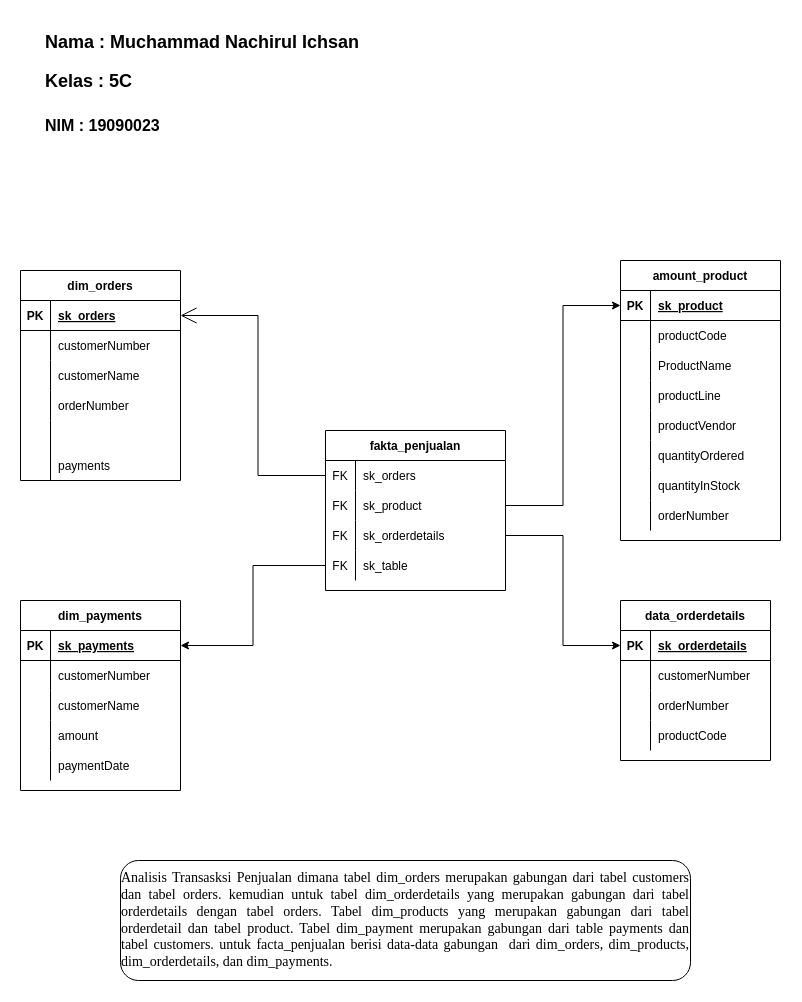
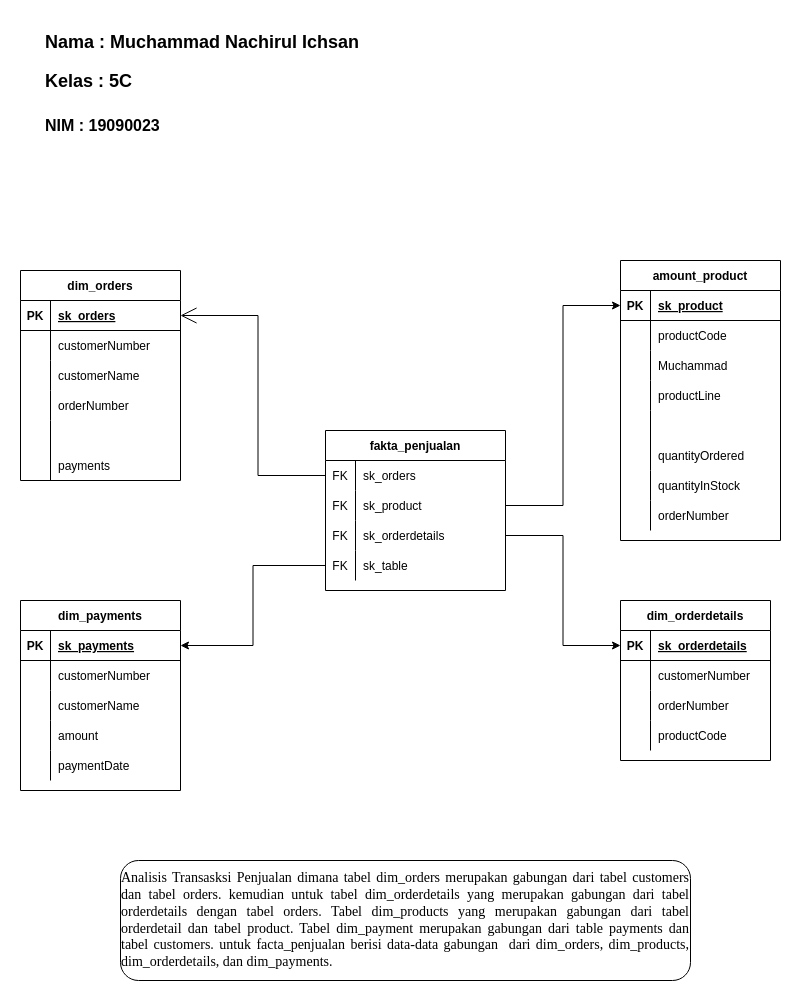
- <mxCell id="43" value="ProductName" style="shape=partialRectangle;connectable=0;fillColor=none;top=0;left=0;bottom=0;right=0;align=left;spacingLeft=6;overflow=hidden;" vertex="1" parent="41"><mxGeometry x="30" width="130" height="30" as="geometry"><mxRectangle width="130" height="30" as="alternateBounds" /></mxGeometry></mxCell>
+ <mxCell id="43" value="Muchammad" style="shape=partialRectangle;connectable=0;fillColor=none;top=0;left=0;bottom=0;right=0;align=left;spacingLeft=6;overflow=hidden;" vertex="1" parent="41"><mxGeometry x="30" width="130" height="30" as="geometry"><mxRectangle width="130" height="30" as="alternateBounds" /></mxGeometry></mxCell>
- <mxCell id="49" value="productVendor" style="shape=partialRectangle;connectable=0;fillColor=none;top=0;left=0;bottom=0;right=0;align=left;spacingLeft=6;overflow=hidden;" vertex="1" parent="47"><mxGeometry x="30" width="130" height="30" as="geometry"><mxRectangle width="130" height="30" as="alternateBounds" /></mxGeometry></mxCell>
- <mxCell id="59" value="data_orderdetails" style="shape=table;startSize=30;container=1;collapsible=1;childLayout=tableLayout;fixedRows=1;rowLines=0;fontStyle=1;align=center;resizeLast=1;hachureGap=4;pointerEvents=0;" vertex="1" parent="1"><mxGeometry x="620" y="600" width="150" height="160" as="geometry" /></mxCell>
+ <mxCell id="59" value="dim_orderdetails" style="shape=table;startSize=30;container=1;collapsible=1;childLayout=tableLayout;fixedRows=1;rowLines=0;fontStyle=1;align=center;resizeLast=1;hachureGap=4;pointerEvents=0;" vertex="1" parent="1"><mxGeometry x="620" y="600" width="150" height="160" as="geometry" /></mxCell>
